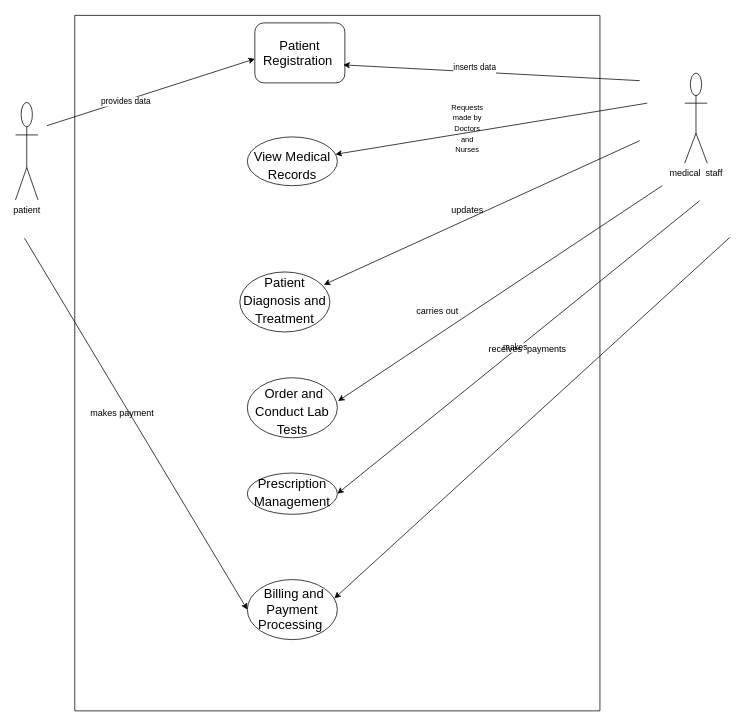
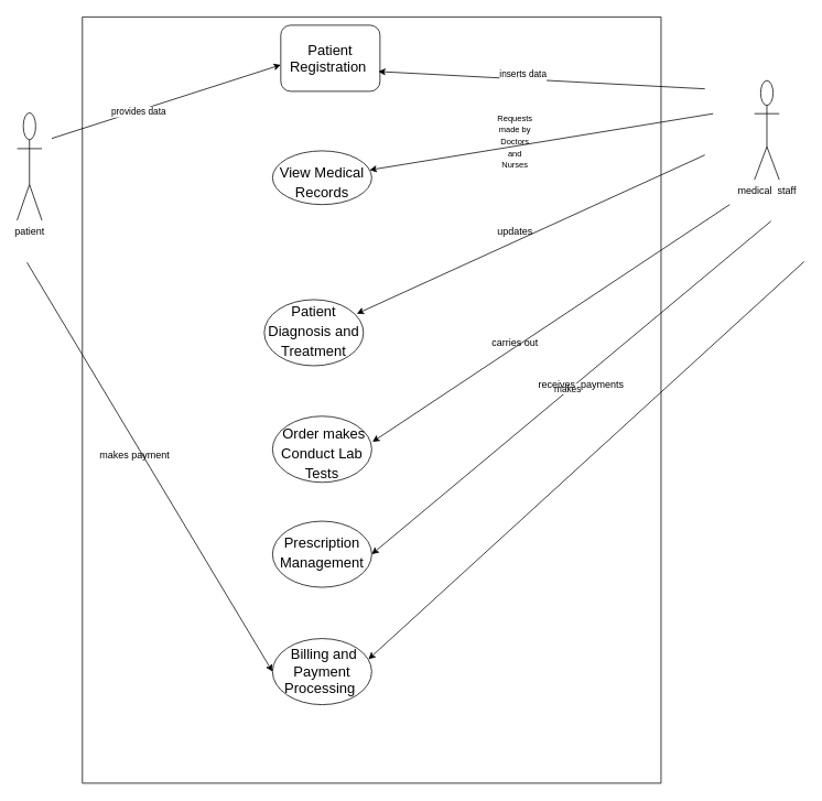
- <mxCell id="25" value="carries out&lt;div&gt;&lt;br&gt;&lt;/div&gt;" style="text;html=1;align=center;verticalAlign=middle;resizable=0;points=[];autosize=1;strokeColor=none;fillColor=none;" vertex="1" parent="1"><mxGeometry x="542" y="402" width="80" height="40" as="geometry" /></mxCell>
+ <mxCell id="25" value="carries out&lt;div&gt;&lt;br&gt;&lt;/div&gt;" style="text;html=1;align=center;verticalAlign=middle;resizable=0;points=[];autosize=1;strokeColor=none;fillColor=none;" vertex="1" parent="1"><mxGeometry x="582" y="402" width="80" height="40" as="geometry" /></mxCell>
- <mxCell id="7" value="&lt;span id=&quot;docs-internal-guid-dc3e9001-7fff-2773-6026-535f4cabba33&quot;&gt;&lt;h3 style=&quot;line-height:1.38;margin-top:14pt;margin-bottom:4pt;&quot; dir=&quot;ltr&quot;&gt;&lt;span style=&quot;font-size: 13pt; font-family: Arial, sans-serif; background-color: transparent; font-weight: 400; font-variant-numeric: normal; font-variant-east-asian: normal; font-variant-alternates: normal; font-variant-position: normal; vertical-align: baseline; white-space-collapse: preserve;&quot;&gt;&amp;nbsp;Order and Conduct Lab Tests&lt;/span&gt;&lt;/h3&gt;&lt;/span&gt;" style="ellipse;whiteSpace=wrap;html=1;" vertex="1" parent="4"><mxGeometry x="230" y="483" width="120" height="80" as="geometry" /></mxCell>
+ <mxCell id="7" value="&lt;span id=&quot;docs-internal-guid-dc3e9001-7fff-2773-6026-535f4cabba33&quot;&gt;&lt;h3 style=&quot;line-height:1.38;margin-top:14pt;margin-bottom:4pt;&quot; dir=&quot;ltr&quot;&gt;&lt;span style=&quot;font-size: 13pt; font-family: Arial, sans-serif; background-color: transparent; font-weight: 400; font-variant-numeric: normal; font-variant-east-asian: normal; font-variant-alternates: normal; font-variant-position: normal; vertical-align: baseline; white-space-collapse: preserve;&quot;&gt;&amp;nbsp;Order makes Conduct Lab Tests&lt;/span&gt;&lt;/h3&gt;&lt;/span&gt;" style="ellipse;whiteSpace=wrap;html=1;" vertex="1" parent="4"><mxGeometry x="230" y="483" width="120" height="80" as="geometry" /></mxCell>
- <mxCell id="8" value="&#10;&lt;b id=&quot;docs-internal-guid-5bff44da-7fff-6036-33b3-2d31df6d04af&quot; style=&quot;font-weight:normal;&quot;&gt;&lt;h3 style=&quot;line-height:1.38;margin-top:14pt;margin-bottom:4pt;&quot; dir=&quot;ltr&quot;&gt;&lt;span style=&quot;font-size:13pt;font-family:Arial,sans-serif;color:#000000;background-color:transparent;font-weight:400;font-style:normal;font-variant:normal;text-decoration:none;vertical-align:baseline;white-space:pre;white-space:pre-wrap;&quot;&gt;Prescription Management&lt;/span&gt;&lt;/h3&gt;&lt;/b&gt;&#10;&#10;" style="ellipse;whiteSpace=wrap;html=1;" vertex="1" parent="4"><mxGeometry x="230" y="610" width="120" height="55" as="geometry" /></mxCell>
+ <mxCell id="8" value="&#10;&lt;b id=&quot;docs-internal-guid-5bff44da-7fff-6036-33b3-2d31df6d04af&quot; style=&quot;font-weight:normal;&quot;&gt;&lt;h3 style=&quot;line-height:1.38;margin-top:14pt;margin-bottom:4pt;&quot; dir=&quot;ltr&quot;&gt;&lt;span style=&quot;font-size:13pt;font-family:Arial,sans-serif;color:#000000;background-color:transparent;font-weight:400;font-style:normal;font-variant:normal;text-decoration:none;vertical-align:baseline;white-space:pre;white-space:pre-wrap;&quot;&gt;Prescription Management&lt;/span&gt;&lt;/h3&gt;&lt;/b&gt;&#10;&#10;" style="ellipse;whiteSpace=wrap;html=1;" vertex="1" parent="4"><mxGeometry x="230" y="610" width="120" height="80" as="geometry" /></mxCell>
